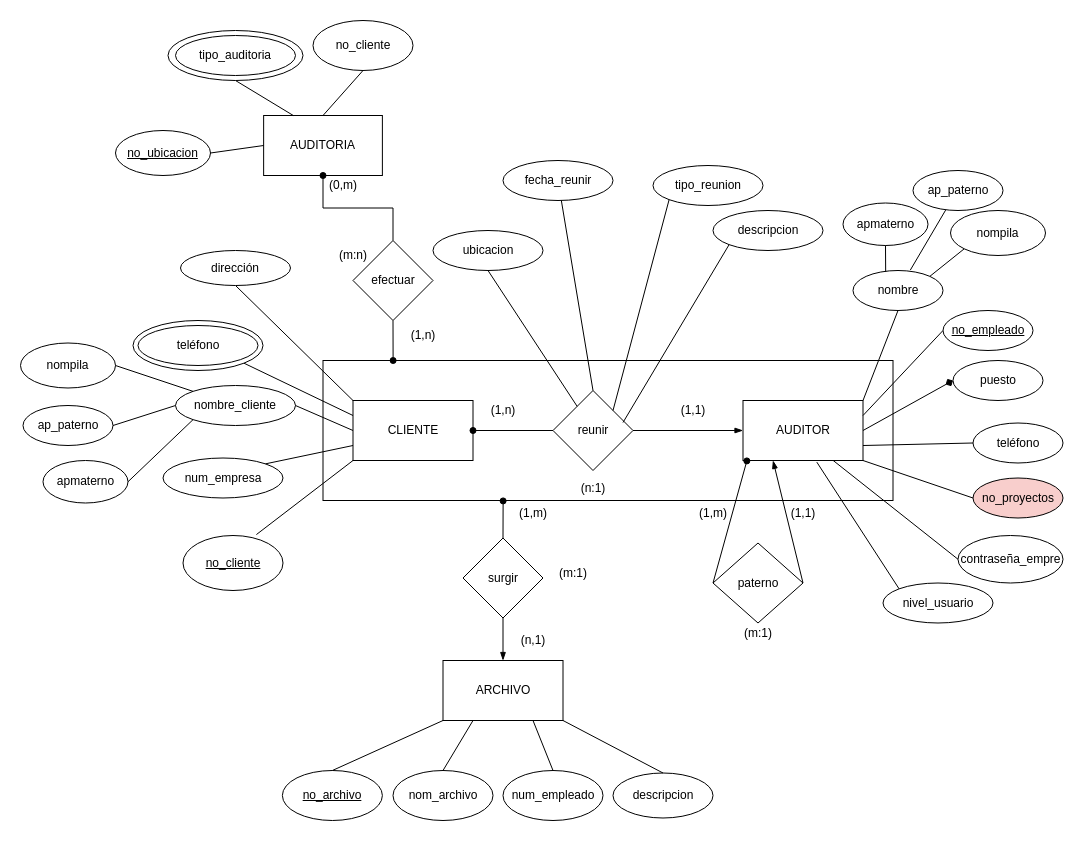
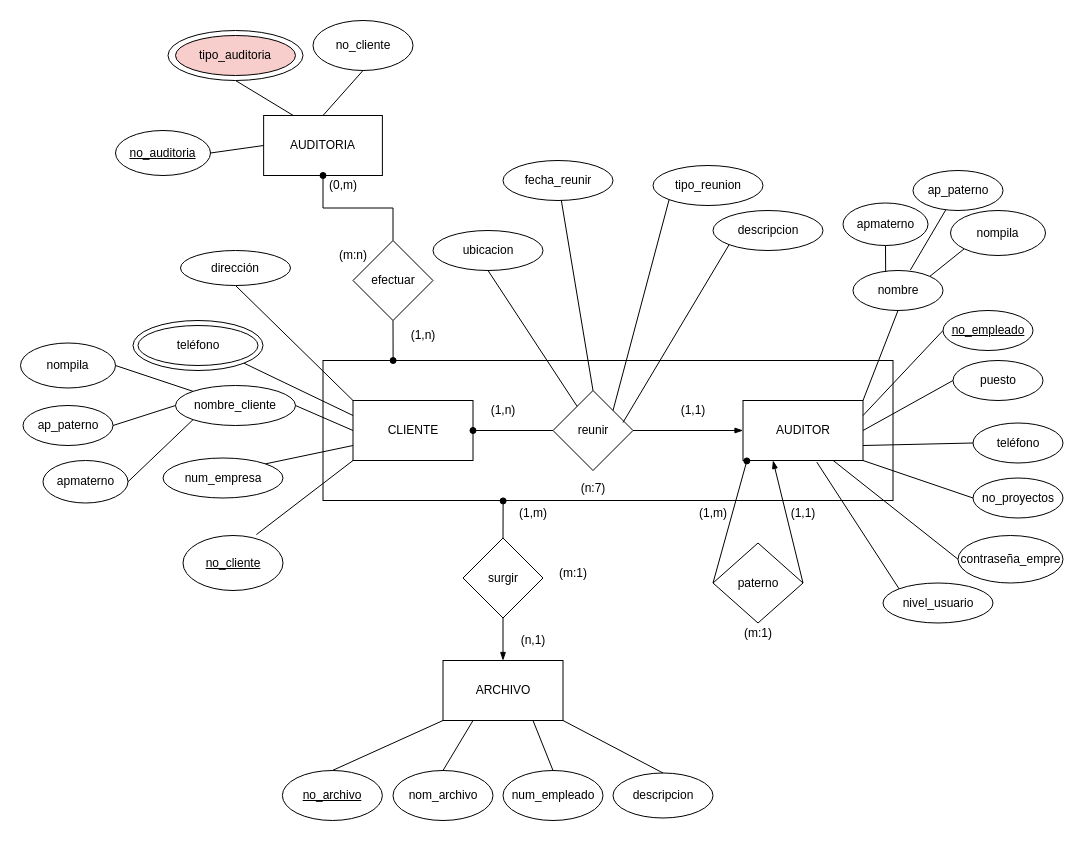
- <mxCell id="67" value="tipo_auditoria" style="ellipse;whiteSpace=wrap;html=1;" vertex="1" parent="1"><mxGeometry x="175" y="35" width="120" height="40" as="geometry" /></mxCell>
+ <mxCell id="67" value="tipo_auditoria" style="ellipse;whiteSpace=wrap;html=1;fillColor=#f8cecc;" vertex="1" parent="1"><mxGeometry x="175" y="35" width="120" height="40" as="geometry" /></mxCell>
- <mxCell id="38" value="&lt;u&gt;no_ubicacion&lt;/u&gt;" style="ellipse;whiteSpace=wrap;html=1;" vertex="1" parent="1"><mxGeometry x="115" y="130" width="95" height="45" as="geometry" /></mxCell>
+ <mxCell id="38" value="&lt;u&gt;no_auditoria&lt;/u&gt;" style="ellipse;whiteSpace=wrap;html=1;" vertex="1" parent="1"><mxGeometry x="115" y="130" width="95" height="45" as="geometry" /></mxCell>
- <mxCell id="77" value="" style="endArrow=diamond;html=1;entryX=0;entryY=0.5;entryDx=0;entryDy=0;exitX=1;exitY=0.5;exitDx=0;exitDy=0;" edge="1" parent="1" source="15" target="28"><mxGeometry width="50" height="50" relative="1" as="geometry"><mxPoint x="882.5" y="470" as="sourcePoint" /><mxPoint x="932.5" y="420" as="targetPoint" /></mxGeometry></mxCell>
+ <mxCell id="77" value="" style="endArrow=none;html=1;entryX=0;entryY=0.5;entryDx=0;entryDy=0;exitX=1;exitY=0.5;exitDx=0;exitDy=0;" edge="1" parent="1" source="15" target="28"><mxGeometry width="50" height="50" relative="1" as="geometry"><mxPoint x="882.5" y="470" as="sourcePoint" /><mxPoint x="932.5" y="420" as="targetPoint" /></mxGeometry></mxCell>
- <mxCell id="82" value="(n:1)" style="text;html=1;strokeColor=none;fillColor=none;align=center;verticalAlign=middle;whiteSpace=wrap;rounded=0;" vertex="1" parent="1"><mxGeometry x="572.5" y="477.5" width="40" height="20" as="geometry" /></mxCell>
+ <mxCell id="82" value="(n:7)" style="text;html=1;strokeColor=none;fillColor=none;align=center;verticalAlign=middle;whiteSpace=wrap;rounded=0;" vertex="1" parent="1"><mxGeometry x="572.5" y="477.5" width="40" height="20" as="geometry" /></mxCell>
- <mxCell id="30" value="no_proyectos" style="ellipse;whiteSpace=wrap;html=1;fillColor=#f8cecc;" vertex="1" parent="1"><mxGeometry x="972.5" y="477.5" width="90" height="40" as="geometry" /></mxCell>
+ <mxCell id="30" value="no_proyectos" style="ellipse;whiteSpace=wrap;html=1;" vertex="1" parent="1"><mxGeometry x="972.5" y="477.5" width="90" height="40" as="geometry" /></mxCell>
